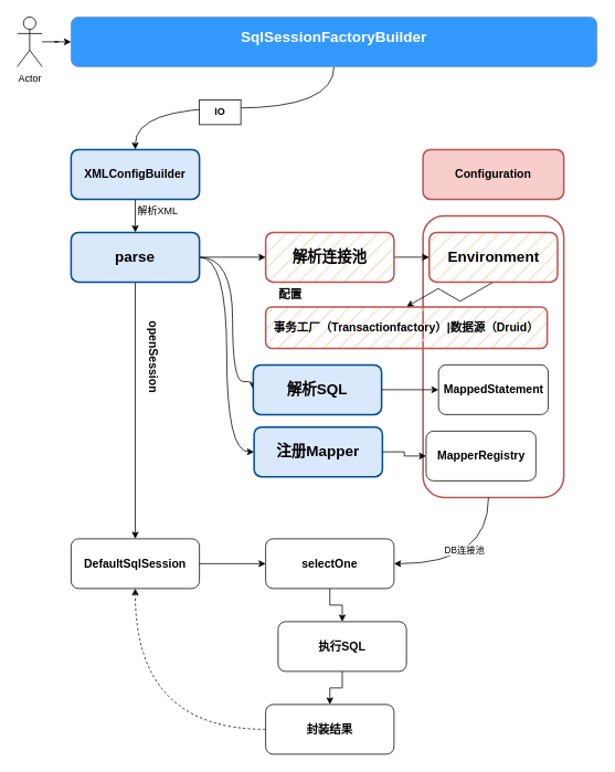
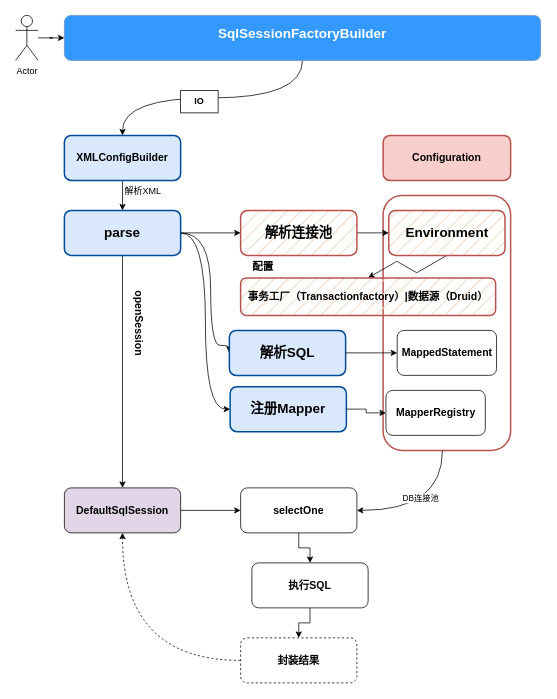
- <mxCell id="21" value="&lt;b&gt;&lt;font style=&quot;font-size: 14px;&quot;&gt;DefaultSqlSession&lt;/font&gt;&lt;/b&gt;" style="rounded=1;whiteSpace=wrap;html=1;" parent="1" vertex="1"><mxGeometry x="85" y="650" width="155" height="60" as="geometry" /></mxCell>
+ <mxCell id="21" value="&lt;b&gt;&lt;font style=&quot;font-size: 14px;&quot;&gt;DefaultSqlSession&lt;/font&gt;&lt;/b&gt;" style="rounded=1;whiteSpace=wrap;html=1;fillColor=#e1d5e7;" parent="1" vertex="1"><mxGeometry x="85" y="650" width="155" height="60" as="geometry" /></mxCell>
- <mxCell id="39" value="&lt;span style=&quot;font-size: 14px;&quot;&gt;&lt;b&gt;封装结果&lt;/b&gt;&lt;/span&gt;" style="rounded=1;whiteSpace=wrap;html=1;" vertex="1" parent="1"><mxGeometry x="320" y="850" width="155" height="60" as="geometry" /></mxCell>
+ <mxCell id="39" value="&lt;span style=&quot;font-size: 14px;&quot;&gt;&lt;b&gt;封装结果&lt;/b&gt;&lt;/span&gt;" style="rounded=1;whiteSpace=wrap;html=1;dashed=1;" vertex="1" parent="1"><mxGeometry x="320" y="850" width="155" height="60" as="geometry" /></mxCell>
